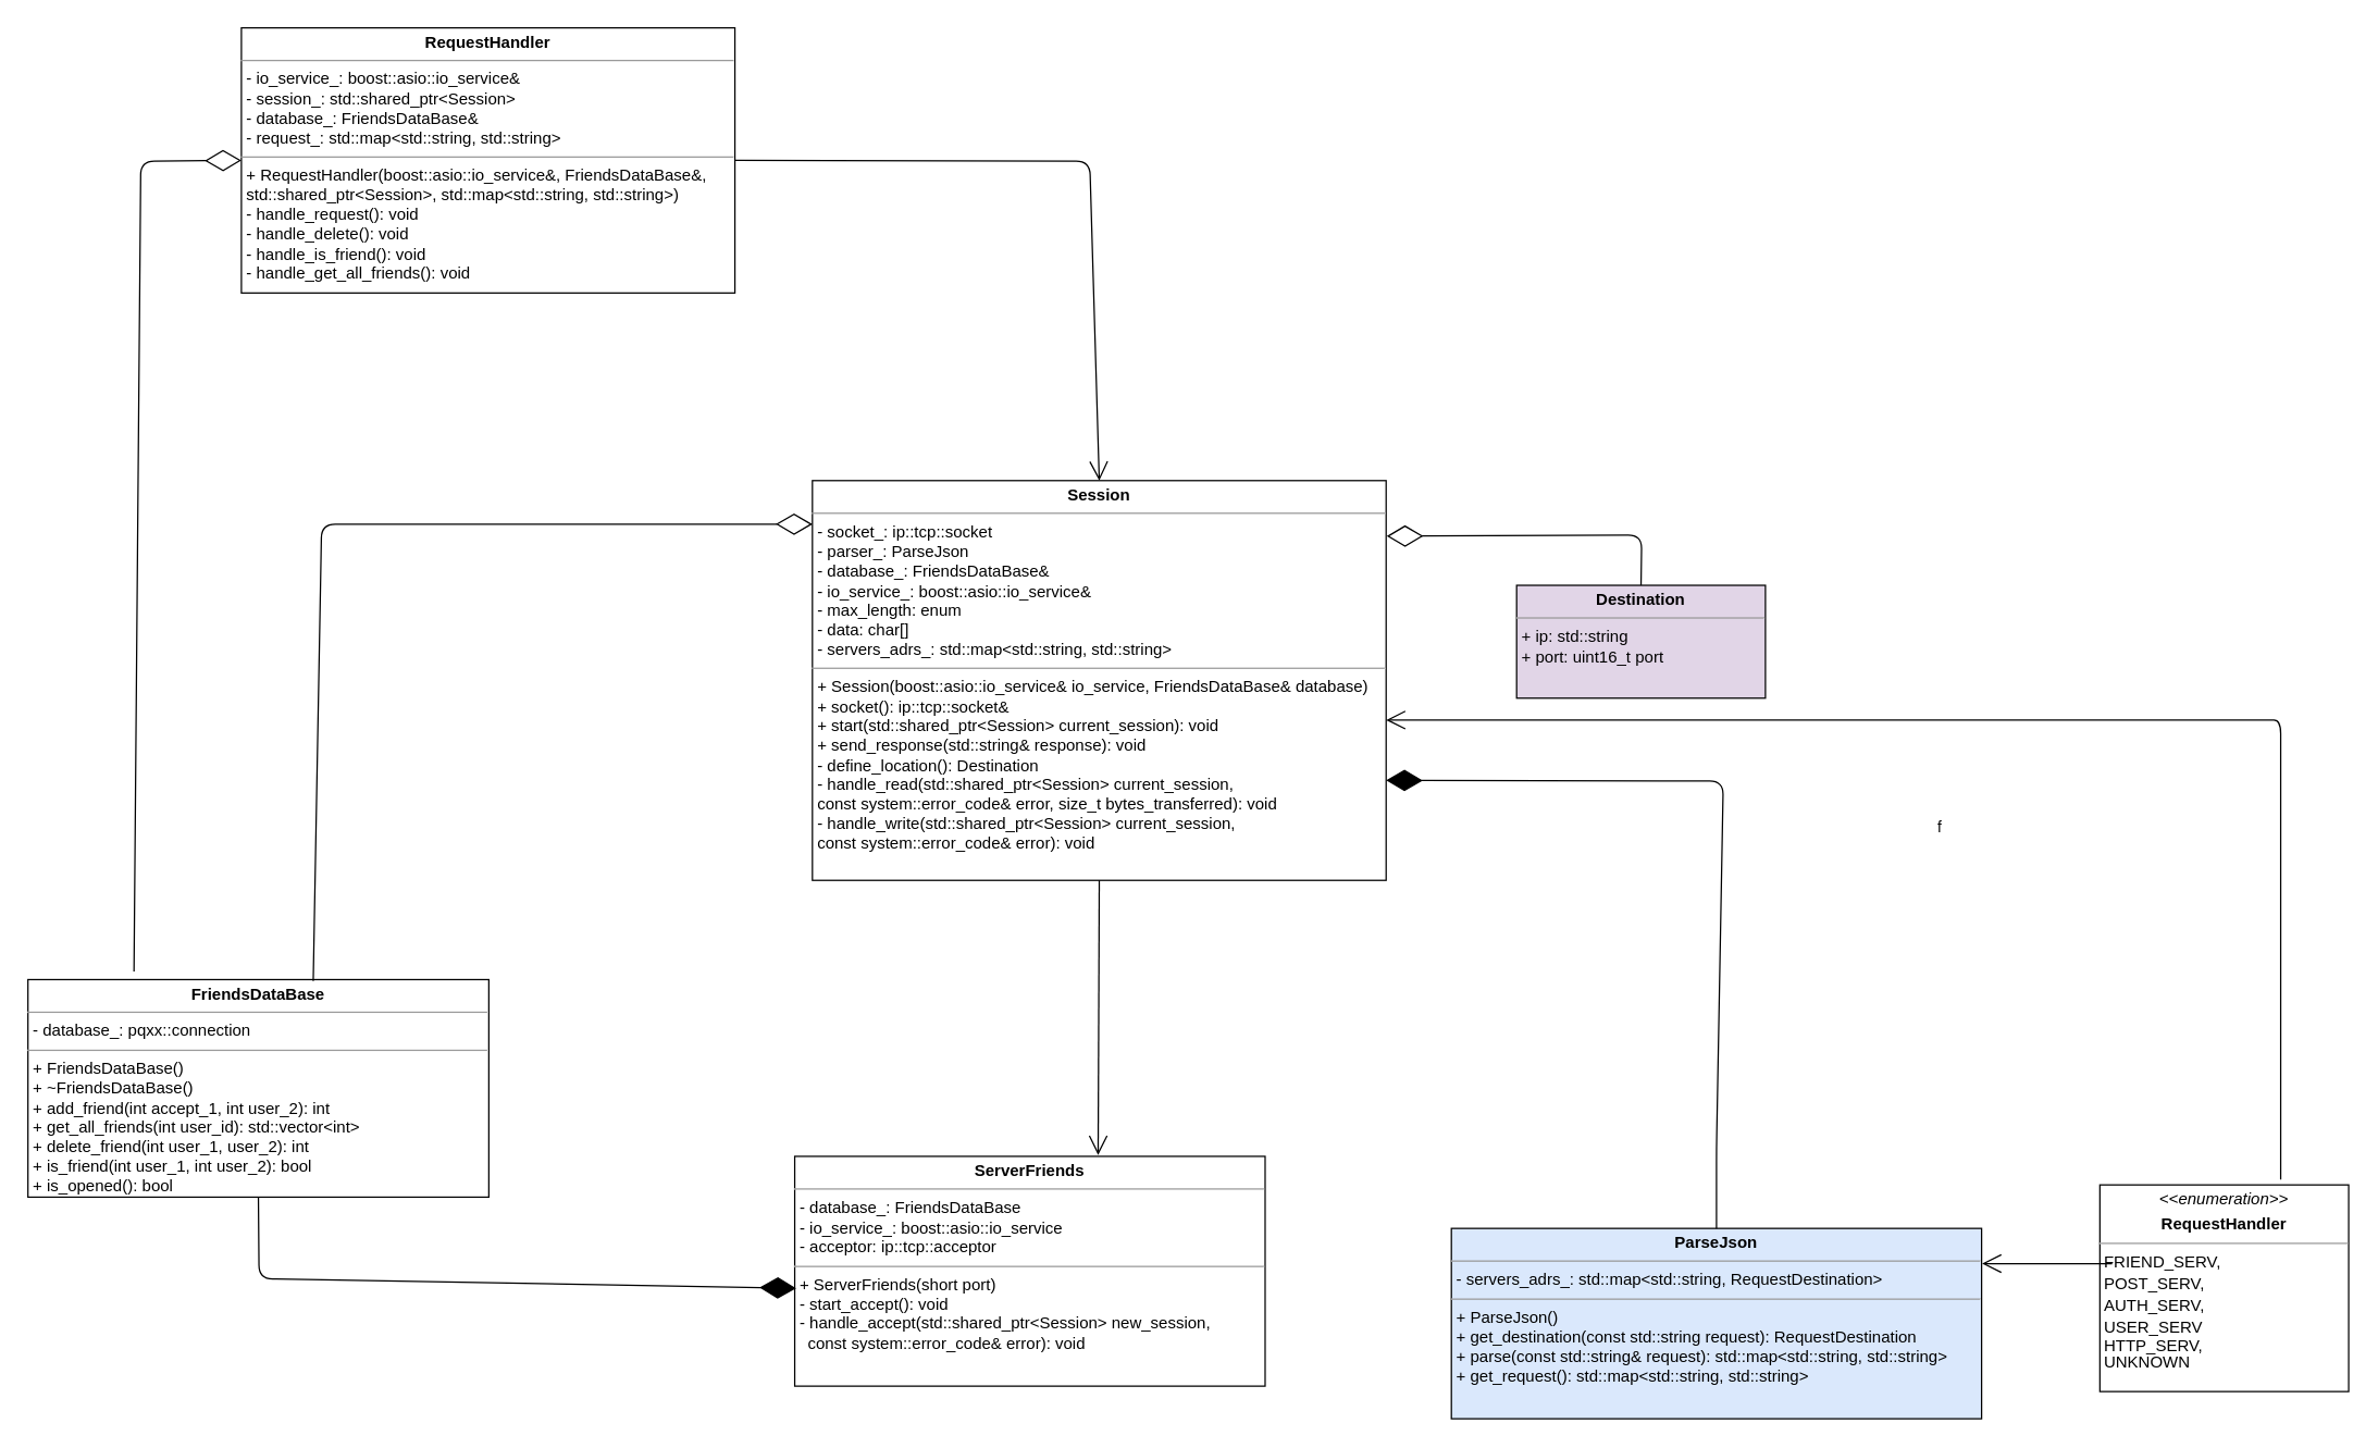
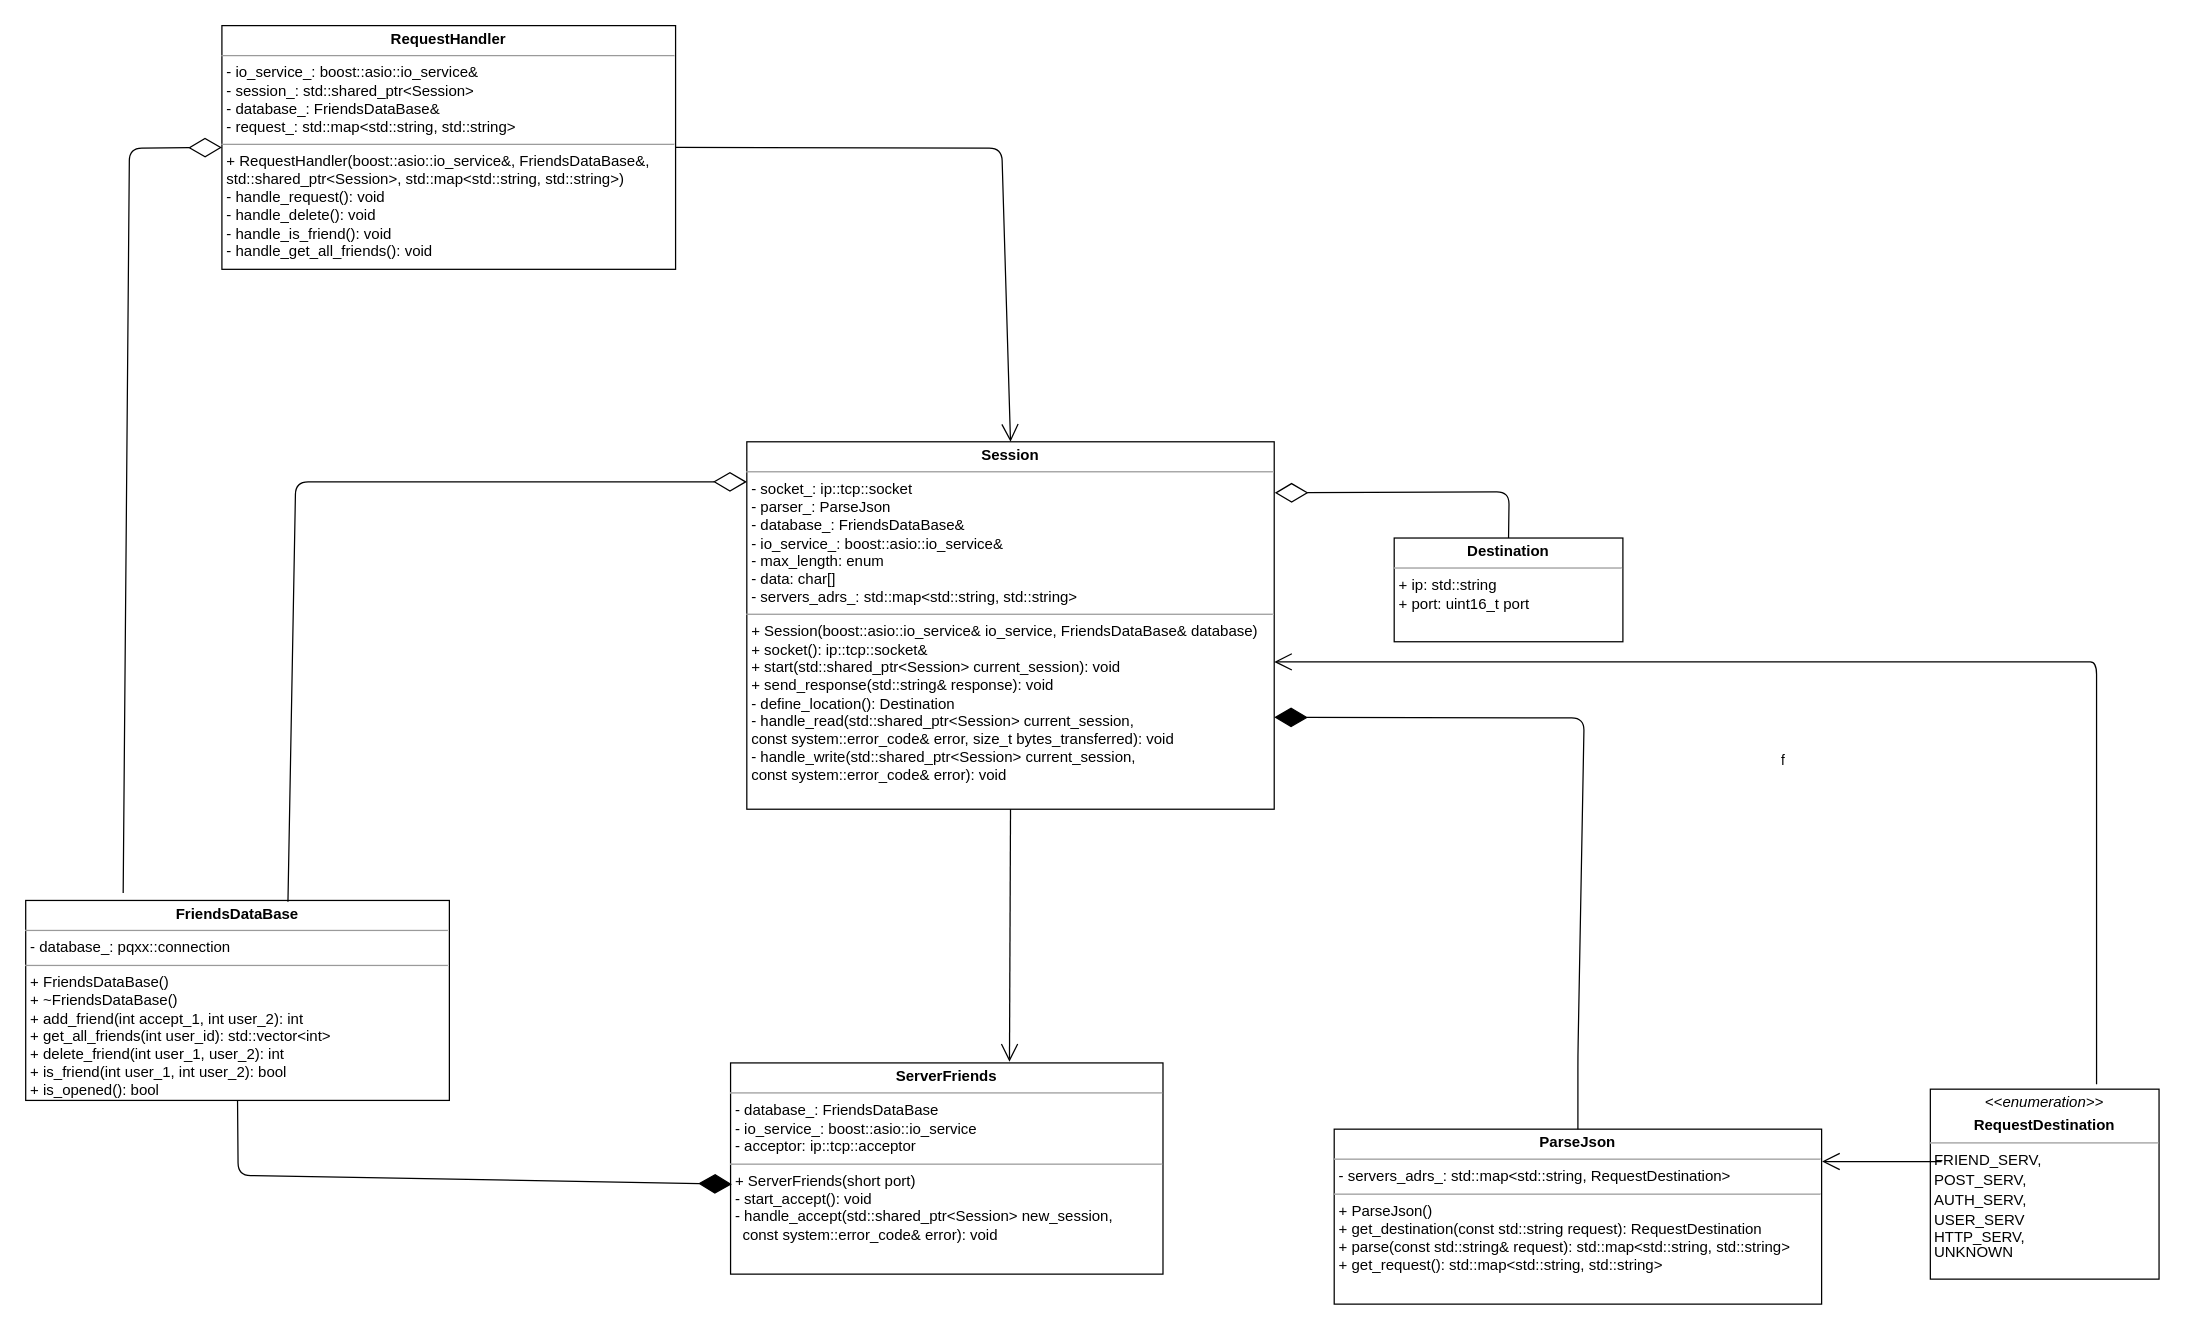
- <mxCell id="3" value="&lt;p style=&quot;margin: 0px ; margin-top: 4px ; text-align: center&quot;&gt;&lt;b&gt;Destination&lt;/b&gt;&lt;/p&gt;&lt;hr size=&quot;1&quot;&gt;&lt;p style=&quot;margin: 0px ; margin-left: 4px&quot;&gt;+ ip: std::string&lt;/p&gt;&lt;p style=&quot;margin: 0px ; margin-left: 4px&quot;&gt;+ port: uint16_t port&lt;/p&gt;" style="verticalAlign=top;align=left;overflow=fill;fontSize=12;fontFamily=Helvetica;html=1;fillColor=#e1d5e7;" parent="1" vertex="1"><mxGeometry x="1115" y="430" width="183" height="83" as="geometry" /></mxCell>
+ <mxCell id="3" value="&lt;p style=&quot;margin: 0px ; margin-top: 4px ; text-align: center&quot;&gt;&lt;b&gt;Destination&lt;/b&gt;&lt;/p&gt;&lt;hr size=&quot;1&quot;&gt;&lt;p style=&quot;margin: 0px ; margin-left: 4px&quot;&gt;+ ip: std::string&lt;/p&gt;&lt;p style=&quot;margin: 0px ; margin-left: 4px&quot;&gt;+ port: uint16_t port&lt;/p&gt;" style="verticalAlign=top;align=left;overflow=fill;fontSize=12;fontFamily=Helvetica;html=1;" parent="1" vertex="1"><mxGeometry x="1115" y="430" width="183" height="83" as="geometry" /></mxCell>
- <mxCell id="9" value="&lt;p style=&quot;margin: 0px ; margin-top: 4px ; text-align: center&quot;&gt;&lt;i&gt;&amp;lt;&amp;lt;enumeration&amp;gt;&amp;gt;&lt;/i&gt;&lt;br&gt;&lt;/p&gt;&lt;p style=&quot;margin: 0px ; margin-top: 4px ; text-align: center&quot;&gt;&lt;b&gt;RequestHandler&lt;/b&gt;&lt;/p&gt;&lt;hr size=&quot;1&quot;&gt;&lt;div style=&quot;height: 2px&quot;&gt;&amp;nbsp;FRIEND_SERV,&lt;/div&gt;&lt;div style=&quot;height: 2px&quot;&gt;&lt;br&gt;&lt;/div&gt;&lt;div style=&quot;height: 2px&quot;&gt;&lt;br&gt;&lt;/div&gt;&lt;div style=&quot;height: 2px&quot;&gt;&lt;br&gt;&lt;/div&gt;&lt;div style=&quot;height: 2px&quot;&gt;&lt;br&gt;&lt;/div&gt;&lt;div style=&quot;height: 2px&quot;&gt;&lt;br&gt;&lt;/div&gt;&lt;div style=&quot;height: 2px&quot;&gt;&lt;br&gt;&lt;/div&gt;&lt;div style=&quot;height: 2px&quot;&gt;&lt;br&gt;&lt;/div&gt;&lt;div style=&quot;height: 2px&quot;&gt;&amp;nbsp;POST_SERV,&lt;/div&gt;&lt;div style=&quot;height: 2px&quot;&gt;&lt;br&gt;&lt;/div&gt;&lt;div style=&quot;height: 2px&quot;&gt;&lt;br&gt;&lt;/div&gt;&lt;div style=&quot;height: 2px&quot;&gt;&lt;br&gt;&lt;/div&gt;&lt;div style=&quot;height: 2px&quot;&gt;&lt;br&gt;&lt;/div&gt;&lt;div style=&quot;height: 2px&quot;&gt;&lt;br&gt;&lt;/div&gt;&lt;div style=&quot;height: 2px&quot;&gt;&lt;br&gt;&lt;/div&gt;&lt;div style=&quot;height: 2px&quot;&gt;&lt;br&gt;&lt;/div&gt;&lt;div style=&quot;height: 2px&quot;&gt;&amp;nbsp;AUTH_SERV,&lt;/div&gt;&lt;div style=&quot;height: 2px&quot;&gt;&lt;br&gt;&lt;/div&gt;&lt;div style=&quot;height: 2px&quot;&gt;&lt;br&gt;&lt;/div&gt;&lt;div style=&quot;height: 2px&quot;&gt;&lt;br&gt;&lt;/div&gt;&lt;div style=&quot;height: 2px&quot;&gt;&lt;br&gt;&lt;/div&gt;&lt;div style=&quot;height: 2px&quot;&gt;&lt;br&gt;&lt;/div&gt;&lt;div style=&quot;height: 2px&quot;&gt;&lt;br&gt;&lt;/div&gt;&lt;div style=&quot;height: 2px&quot;&gt;&lt;br&gt;&lt;/div&gt;&lt;div style=&quot;height: 2px&quot;&gt;&amp;nbsp;USER_SERV&lt;/div&gt;&lt;div style=&quot;height: 2px&quot;&gt;&lt;br&gt;&lt;/div&gt;&lt;div style=&quot;height: 2px&quot;&gt;&lt;br&gt;&lt;/div&gt;&lt;div style=&quot;height: 2px&quot;&gt;&lt;br&gt;&lt;/div&gt;&lt;div style=&quot;height: 2px&quot;&gt;&lt;br&gt;&lt;/div&gt;&lt;div style=&quot;height: 2px&quot;&gt;&lt;br&gt;&lt;/div&gt;&lt;div style=&quot;height: 2px&quot;&gt;&lt;br&gt;&lt;/div&gt;&lt;div style=&quot;height: 2px&quot;&gt;&amp;nbsp;HTTP_SERV,&lt;/div&gt;&lt;div style=&quot;height: 2px&quot;&gt;&lt;br&gt;&lt;/div&gt;&lt;div style=&quot;height: 2px&quot;&gt;&lt;br&gt;&lt;/div&gt;&lt;div style=&quot;height: 2px&quot;&gt;&lt;br&gt;&lt;/div&gt;&lt;div style=&quot;height: 2px&quot;&gt;&lt;br&gt;&lt;/div&gt;&lt;div style=&quot;height: 2px&quot;&gt;&lt;br&gt;&lt;/div&gt;&lt;div style=&quot;height: 2px&quot;&gt;&amp;nbsp;UNKNOWN&lt;/div&gt;" style="verticalAlign=top;align=left;overflow=fill;fontSize=12;fontFamily=Helvetica;html=1;" parent="1" vertex="1"><mxGeometry x="1544" y="871" width="183" height="152" as="geometry" /></mxCell>
+ <mxCell id="9" value="&lt;p style=&quot;margin: 0px ; margin-top: 4px ; text-align: center&quot;&gt;&lt;i&gt;&amp;lt;&amp;lt;enumeration&amp;gt;&amp;gt;&lt;/i&gt;&lt;br&gt;&lt;/p&gt;&lt;p style=&quot;margin: 0px ; margin-top: 4px ; text-align: center&quot;&gt;&lt;b&gt;RequestDestination&lt;/b&gt;&lt;/p&gt;&lt;hr size=&quot;1&quot;&gt;&lt;div style=&quot;height: 2px&quot;&gt;&amp;nbsp;FRIEND_SERV,&lt;/div&gt;&lt;div style=&quot;height: 2px&quot;&gt;&lt;br&gt;&lt;/div&gt;&lt;div style=&quot;height: 2px&quot;&gt;&lt;br&gt;&lt;/div&gt;&lt;div style=&quot;height: 2px&quot;&gt;&lt;br&gt;&lt;/div&gt;&lt;div style=&quot;height: 2px&quot;&gt;&lt;br&gt;&lt;/div&gt;&lt;div style=&quot;height: 2px&quot;&gt;&lt;br&gt;&lt;/div&gt;&lt;div style=&quot;height: 2px&quot;&gt;&lt;br&gt;&lt;/div&gt;&lt;div style=&quot;height: 2px&quot;&gt;&lt;br&gt;&lt;/div&gt;&lt;div style=&quot;height: 2px&quot;&gt;&amp;nbsp;POST_SERV,&lt;/div&gt;&lt;div style=&quot;height: 2px&quot;&gt;&lt;br&gt;&lt;/div&gt;&lt;div style=&quot;height: 2px&quot;&gt;&lt;br&gt;&lt;/div&gt;&lt;div style=&quot;height: 2px&quot;&gt;&lt;br&gt;&lt;/div&gt;&lt;div style=&quot;height: 2px&quot;&gt;&lt;br&gt;&lt;/div&gt;&lt;div style=&quot;height: 2px&quot;&gt;&lt;br&gt;&lt;/div&gt;&lt;div style=&quot;height: 2px&quot;&gt;&lt;br&gt;&lt;/div&gt;&lt;div style=&quot;height: 2px&quot;&gt;&lt;br&gt;&lt;/div&gt;&lt;div style=&quot;height: 2px&quot;&gt;&amp;nbsp;AUTH_SERV,&lt;/div&gt;&lt;div style=&quot;height: 2px&quot;&gt;&lt;br&gt;&lt;/div&gt;&lt;div style=&quot;height: 2px&quot;&gt;&lt;br&gt;&lt;/div&gt;&lt;div style=&quot;height: 2px&quot;&gt;&lt;br&gt;&lt;/div&gt;&lt;div style=&quot;height: 2px&quot;&gt;&lt;br&gt;&lt;/div&gt;&lt;div style=&quot;height: 2px&quot;&gt;&lt;br&gt;&lt;/div&gt;&lt;div style=&quot;height: 2px&quot;&gt;&lt;br&gt;&lt;/div&gt;&lt;div style=&quot;height: 2px&quot;&gt;&lt;br&gt;&lt;/div&gt;&lt;div style=&quot;height: 2px&quot;&gt;&amp;nbsp;USER_SERV&lt;/div&gt;&lt;div style=&quot;height: 2px&quot;&gt;&lt;br&gt;&lt;/div&gt;&lt;div style=&quot;height: 2px&quot;&gt;&lt;br&gt;&lt;/div&gt;&lt;div style=&quot;height: 2px&quot;&gt;&lt;br&gt;&lt;/div&gt;&lt;div style=&quot;height: 2px&quot;&gt;&lt;br&gt;&lt;/div&gt;&lt;div style=&quot;height: 2px&quot;&gt;&lt;br&gt;&lt;/div&gt;&lt;div style=&quot;height: 2px&quot;&gt;&lt;br&gt;&lt;/div&gt;&lt;div style=&quot;height: 2px&quot;&gt;&amp;nbsp;HTTP_SERV,&lt;/div&gt;&lt;div style=&quot;height: 2px&quot;&gt;&lt;br&gt;&lt;/div&gt;&lt;div style=&quot;height: 2px&quot;&gt;&lt;br&gt;&lt;/div&gt;&lt;div style=&quot;height: 2px&quot;&gt;&lt;br&gt;&lt;/div&gt;&lt;div style=&quot;height: 2px&quot;&gt;&lt;br&gt;&lt;/div&gt;&lt;div style=&quot;height: 2px&quot;&gt;&lt;br&gt;&lt;/div&gt;&lt;div style=&quot;height: 2px&quot;&gt;&amp;nbsp;UNKNOWN&lt;/div&gt;" style="verticalAlign=top;align=left;overflow=fill;fontSize=12;fontFamily=Helvetica;html=1;" parent="1" vertex="1"><mxGeometry x="1544" y="871" width="183" height="152" as="geometry" /></mxCell>
- <mxCell id="4" value="&lt;p style=&quot;margin: 0px ; margin-top: 4px ; text-align: center&quot;&gt;&lt;b&gt;ParseJson&lt;/b&gt;&lt;/p&gt;&lt;hr size=&quot;1&quot;&gt;&lt;p style=&quot;margin: 0px ; margin-left: 4px&quot;&gt;- servers_adrs_: std::map&amp;lt;std::string, RequestDestination&amp;gt;&lt;/p&gt;&lt;hr size=&quot;1&quot;&gt;&lt;p style=&quot;margin: 0px ; margin-left: 4px&quot;&gt;+ ParseJson()&lt;/p&gt;&lt;p style=&quot;margin: 0px ; margin-left: 4px&quot;&gt;+ get_destination(const std::string request): RequestDestination&lt;/p&gt;&lt;p style=&quot;margin: 0px ; margin-left: 4px&quot;&gt;+ parse(const std::string&amp;amp; request): std::map&amp;lt;std::string, std::string&amp;gt;&lt;/p&gt;&lt;p style=&quot;margin: 0px ; margin-left: 4px&quot;&gt;+ get_request(): std::map&amp;lt;std::string, std::string&amp;gt;&lt;/p&gt;" style="verticalAlign=top;align=left;overflow=fill;fontSize=12;fontFamily=Helvetica;html=1;fillColor=#dae8fc;" parent="1" vertex="1"><mxGeometry x="1067" y="903" width="390" height="140" as="geometry" /></mxCell>
+ <mxCell id="4" value="&lt;p style=&quot;margin: 0px ; margin-top: 4px ; text-align: center&quot;&gt;&lt;b&gt;ParseJson&lt;/b&gt;&lt;/p&gt;&lt;hr size=&quot;1&quot;&gt;&lt;p style=&quot;margin: 0px ; margin-left: 4px&quot;&gt;- servers_adrs_: std::map&amp;lt;std::string, RequestDestination&amp;gt;&lt;/p&gt;&lt;hr size=&quot;1&quot;&gt;&lt;p style=&quot;margin: 0px ; margin-left: 4px&quot;&gt;+ ParseJson()&lt;/p&gt;&lt;p style=&quot;margin: 0px ; margin-left: 4px&quot;&gt;+ get_destination(const std::string request): RequestDestination&lt;/p&gt;&lt;p style=&quot;margin: 0px ; margin-left: 4px&quot;&gt;+ parse(const std::string&amp;amp; request): std::map&amp;lt;std::string, std::string&amp;gt;&lt;/p&gt;&lt;p style=&quot;margin: 0px ; margin-left: 4px&quot;&gt;+ get_request(): std::map&amp;lt;std::string, std::string&amp;gt;&lt;/p&gt;" style="verticalAlign=top;align=left;overflow=fill;fontSize=12;fontFamily=Helvetica;html=1;" parent="1" vertex="1"><mxGeometry x="1067" y="903" width="390" height="140" as="geometry" /></mxCell>
